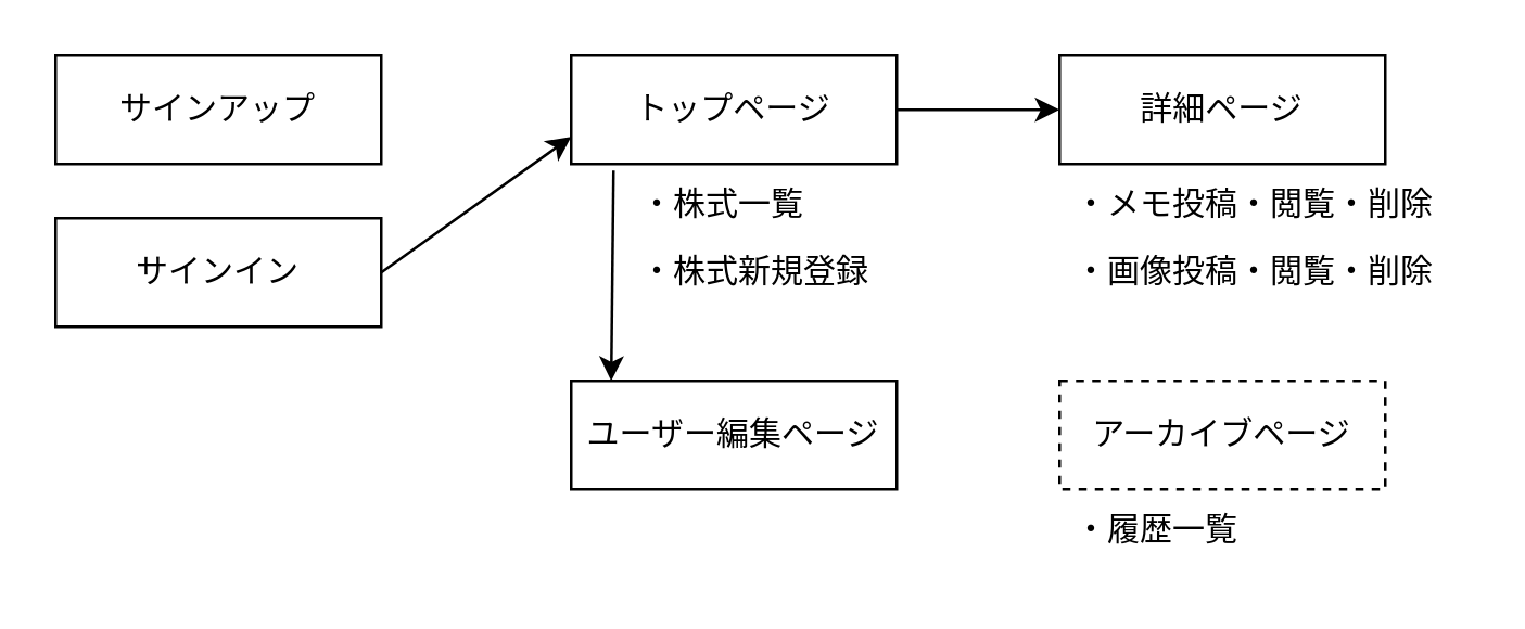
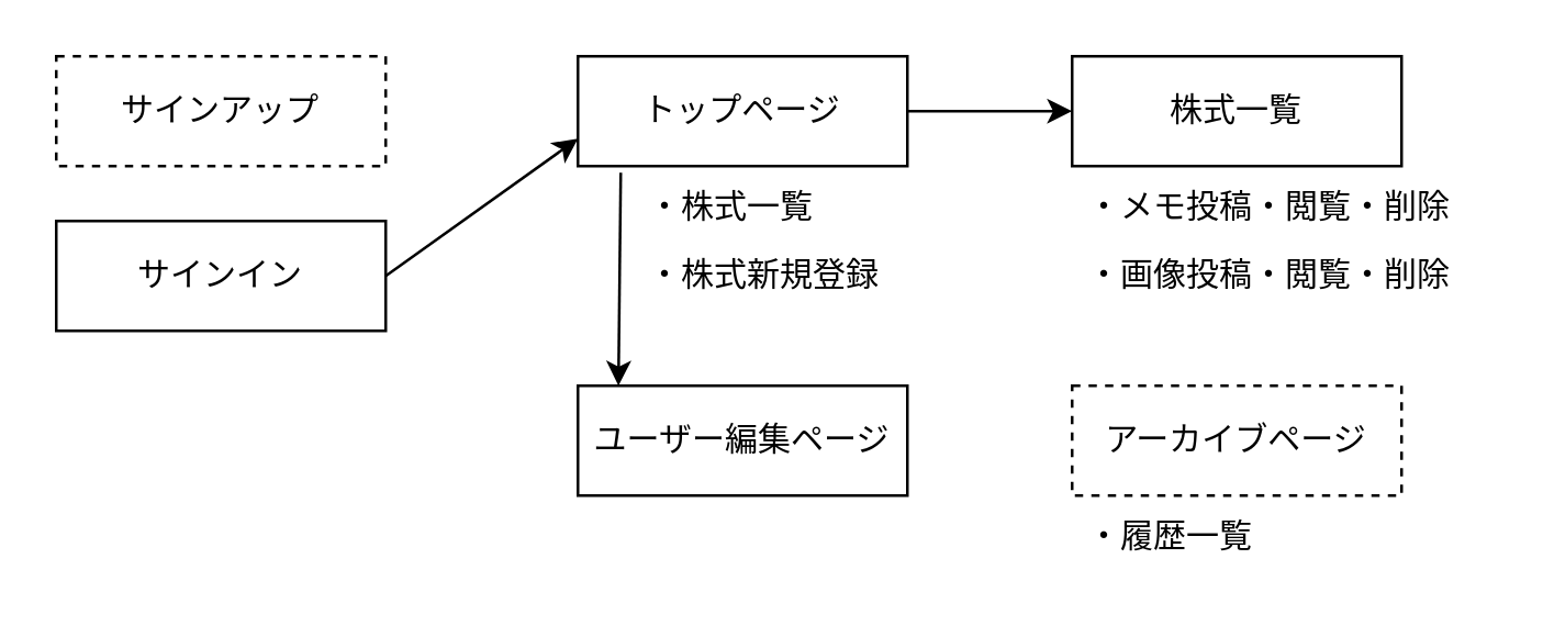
- <mxCell id="10" value="サインアップ" style="rounded=0;whiteSpace=wrap;html=1;" vertex="1" parent="1"><mxGeometry x="20" y="20" width="120" height="40" as="geometry" /></mxCell>
+ <mxCell id="10" value="サインアップ" style="rounded=0;whiteSpace=wrap;html=1;dashed=1;" vertex="1" parent="1"><mxGeometry x="20" y="20" width="120" height="40" as="geometry" /></mxCell>
- <mxCell id="5" value="詳細ページ" style="rounded=0;whiteSpace=wrap;html=1;" vertex="1" parent="1"><mxGeometry x="390" y="20" width="120" height="40" as="geometry" /></mxCell>
+ <mxCell id="5" value="株式一覧" style="rounded=0;whiteSpace=wrap;html=1;" vertex="1" parent="1"><mxGeometry x="390" y="20" width="120" height="40" as="geometry" /></mxCell>
